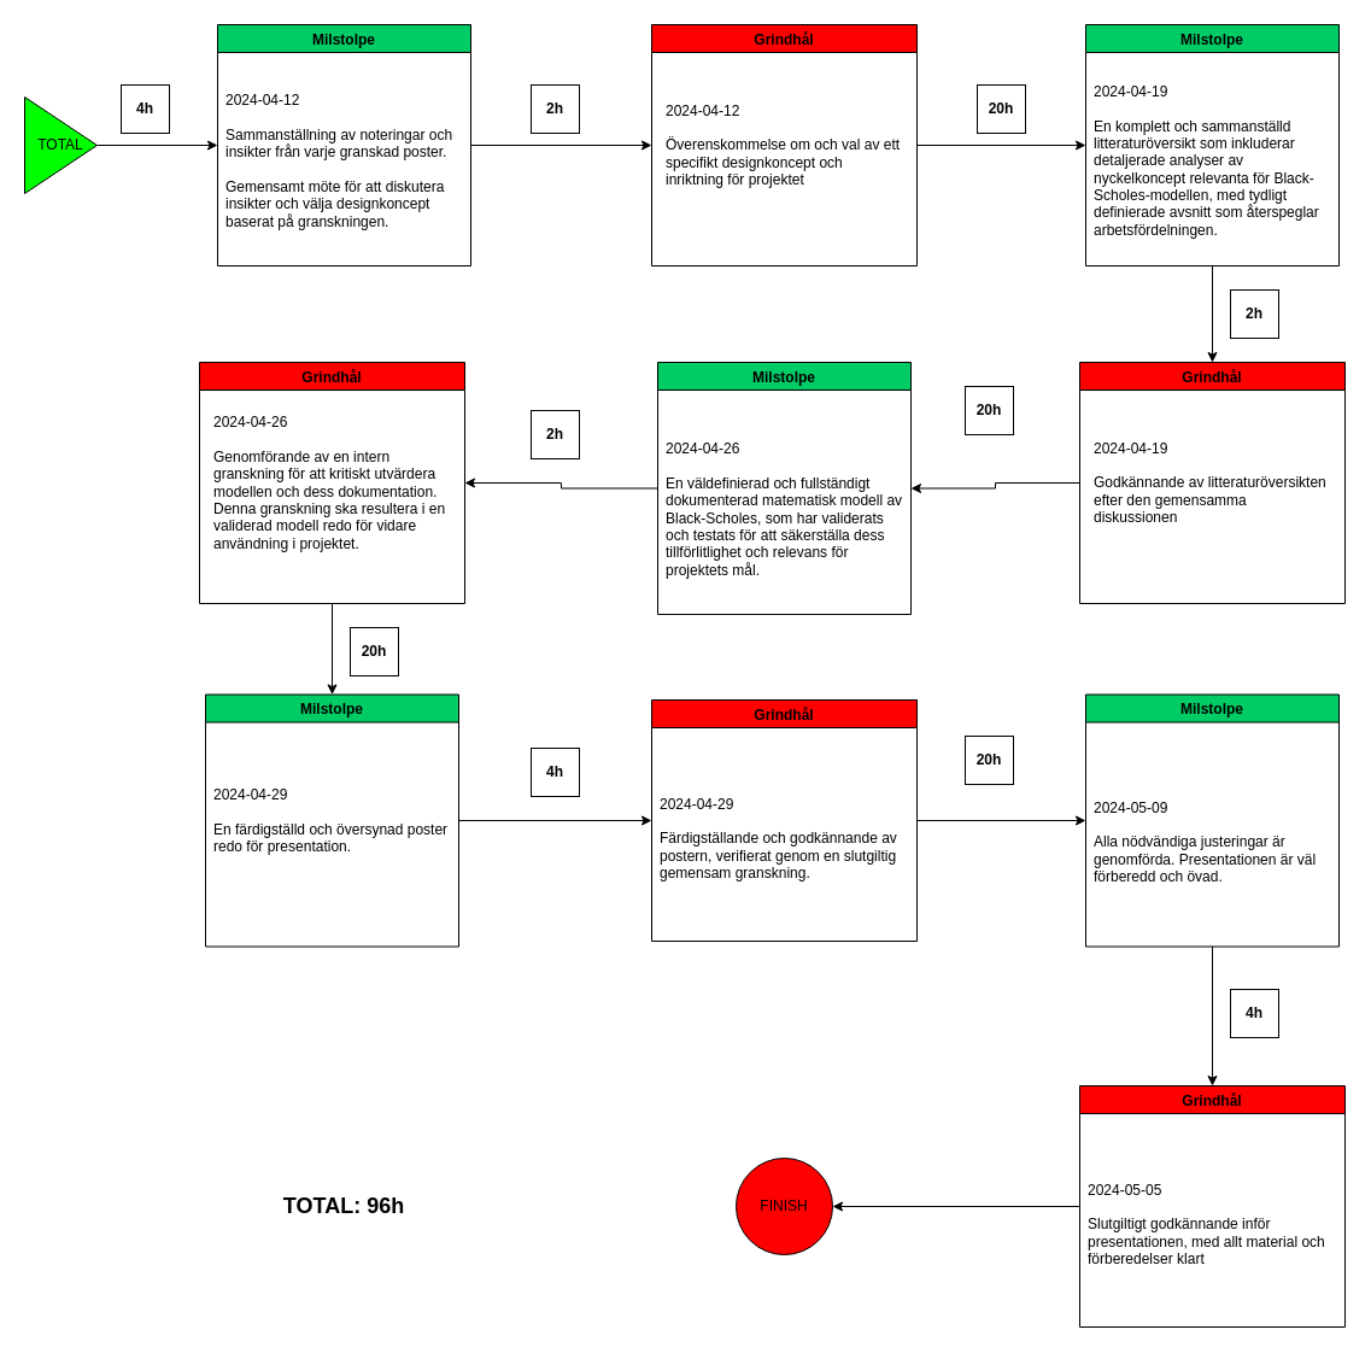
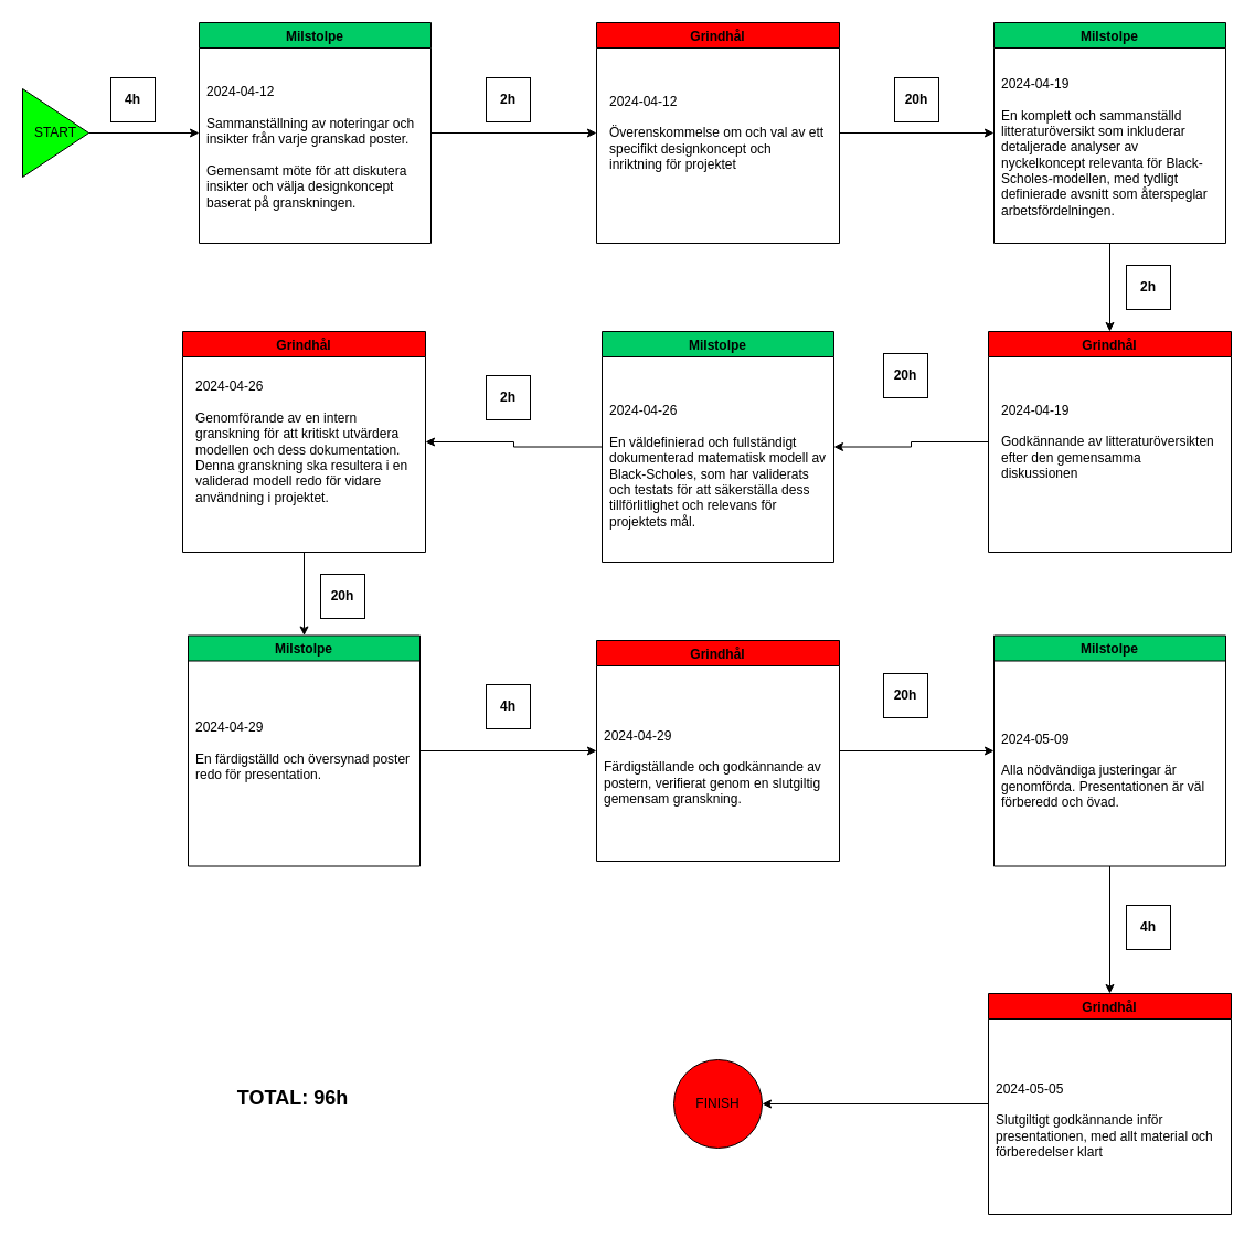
- <mxCell id="9" value="TOTAL" style="triangle;whiteSpace=wrap;html=1;fillColor=#00FF00;" parent="1" vertex="1"><mxGeometry x="20" y="80" width="60" height="80" as="geometry" /></mxCell>
+ <mxCell id="9" value="START" style="triangle;whiteSpace=wrap;html=1;fillColor=#00FF00;" parent="1" vertex="1"><mxGeometry x="20" y="80" width="60" height="80" as="geometry" /></mxCell>
- <mxCell id="45" value="&lt;font style=&quot;font-size: 18px;&quot;&gt;&lt;b&gt;TOTAL: 96h&lt;/b&gt;&lt;/font&gt;" style="text;html=1;strokeColor=none;fillColor=none;align=center;verticalAlign=middle;whiteSpace=wrap;rounded=0;" parent="1" vertex="1"><mxGeometry x="210" y="940" width="150" height="120" as="geometry" /></mxCell>
+ <mxCell id="45" value="&lt;font style=&quot;font-size: 18px;&quot;&gt;&lt;b&gt;TOTAL: 96h&lt;/b&gt;&lt;/font&gt;" style="text;html=1;strokeColor=none;fillColor=none;align=center;verticalAlign=middle;whiteSpace=wrap;rounded=0;" parent="1" vertex="1"><mxGeometry x="190" y="935" width="150" height="120" as="geometry" /></mxCell>
